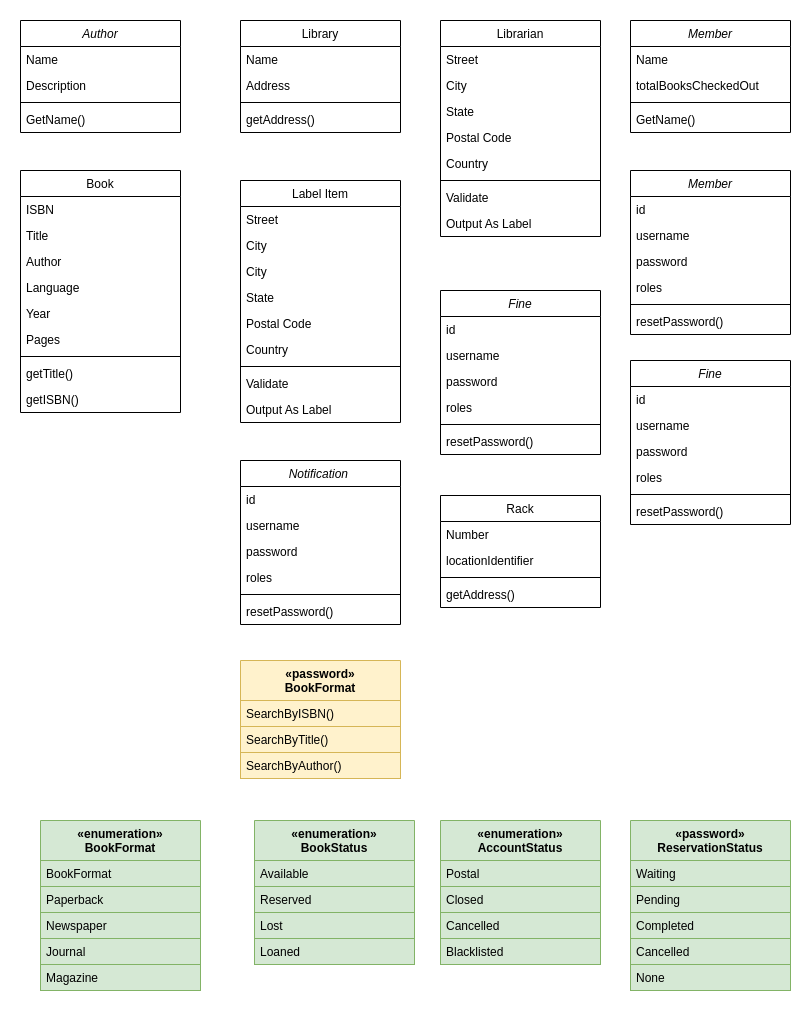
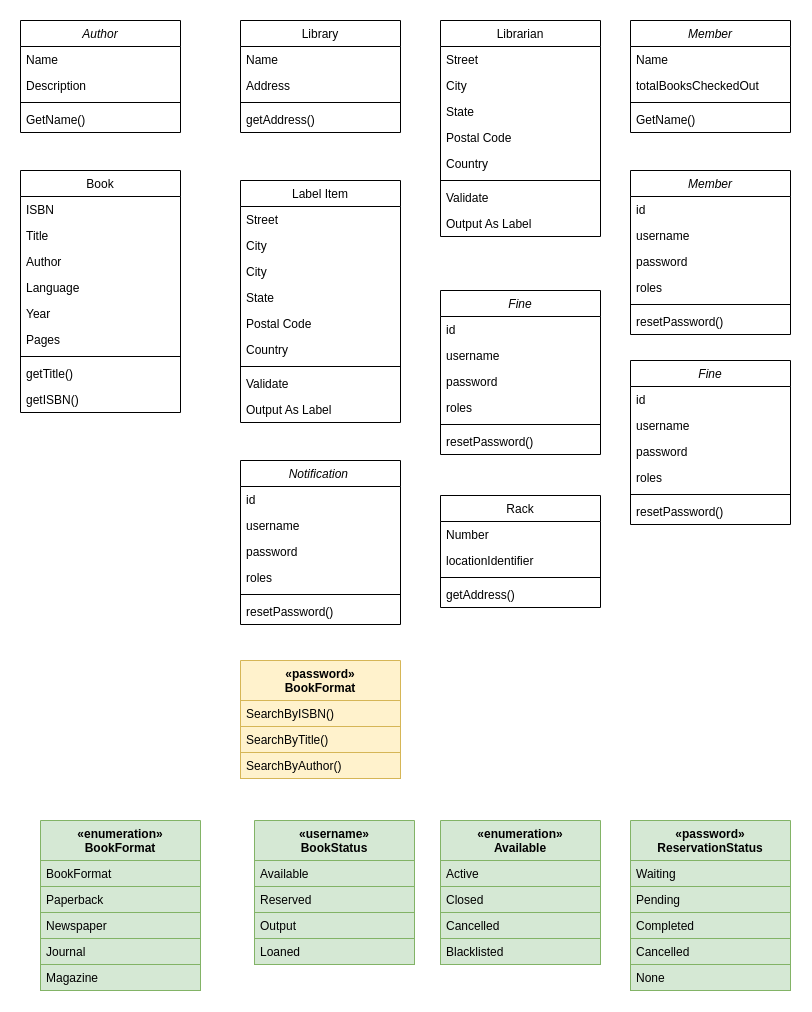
- <mxCell id="89" value="«enumeration»&#10;BookStatus" style="swimlane;fontStyle=1;align=center;verticalAlign=top;childLayout=stackLayout;horizontal=1;startSize=40;horizontalStack=0;resizeParent=1;resizeLast=0;collapsible=1;marginBottom=0;rounded=0;shadow=0;strokeWidth=1;fillColor=#d5e8d4;strokeColor=#82b366;" vertex="1" parent="1"><mxGeometry x="254" y="820" width="160" height="144" as="geometry"><mxRectangle x="230" y="140" width="160" height="26" as="alternateBounds" /></mxGeometry></mxCell>
+ <mxCell id="89" value="«username»&#10;BookStatus" style="swimlane;fontStyle=1;align=center;verticalAlign=top;childLayout=stackLayout;horizontal=1;startSize=40;horizontalStack=0;resizeParent=1;resizeLast=0;collapsible=1;marginBottom=0;rounded=0;shadow=0;strokeWidth=1;fillColor=#d5e8d4;strokeColor=#82b366;" vertex="1" parent="1"><mxGeometry x="254" y="820" width="160" height="144" as="geometry"><mxRectangle x="230" y="140" width="160" height="26" as="alternateBounds" /></mxGeometry></mxCell>
- <mxCell id="94" value="«enumeration»&#10;AccountStatus" style="swimlane;fontStyle=1;align=center;verticalAlign=top;childLayout=stackLayout;horizontal=1;startSize=40;horizontalStack=0;resizeParent=1;resizeLast=0;collapsible=1;marginBottom=0;rounded=0;shadow=0;strokeWidth=1;fillColor=#d5e8d4;strokeColor=#82b366;" vertex="1" parent="1"><mxGeometry x="440" y="820" width="160" height="144" as="geometry"><mxRectangle x="230" y="140" width="160" height="26" as="alternateBounds" /></mxGeometry></mxCell>
+ <mxCell id="94" value="«enumeration»&#10;Available" style="swimlane;fontStyle=1;align=center;verticalAlign=top;childLayout=stackLayout;horizontal=1;startSize=40;horizontalStack=0;resizeParent=1;resizeLast=0;collapsible=1;marginBottom=0;rounded=0;shadow=0;strokeWidth=1;fillColor=#d5e8d4;strokeColor=#82b366;" vertex="1" parent="1"><mxGeometry x="440" y="820" width="160" height="144" as="geometry"><mxRectangle x="230" y="140" width="160" height="26" as="alternateBounds" /></mxGeometry></mxCell>
- <mxCell id="95" value="Postal" style="text;align=left;verticalAlign=top;spacingLeft=4;spacingRight=4;overflow=hidden;rotatable=0;points=[[0,0.5],[1,0.5]];portConstraint=eastwest;fillColor=#d5e8d4;strokeColor=#82b366;" vertex="1" parent="94"><mxGeometry y="40" width="160" height="26" as="geometry" /></mxCell>
+ <mxCell id="95" value="Active" style="text;align=left;verticalAlign=top;spacingLeft=4;spacingRight=4;overflow=hidden;rotatable=0;points=[[0,0.5],[1,0.5]];portConstraint=eastwest;fillColor=#d5e8d4;strokeColor=#82b366;" vertex="1" parent="94"><mxGeometry y="40" width="160" height="26" as="geometry" /></mxCell>
- <mxCell id="92" value="Lost" style="text;align=left;verticalAlign=top;spacingLeft=4;spacingRight=4;overflow=hidden;rotatable=0;points=[[0,0.5],[1,0.5]];portConstraint=eastwest;rounded=0;shadow=0;html=0;fillColor=#d5e8d4;strokeColor=#82b366;" vertex="1" parent="89"><mxGeometry y="92" width="160" height="26" as="geometry" /></mxCell>
+ <mxCell id="92" value="Output" style="text;align=left;verticalAlign=top;spacingLeft=4;spacingRight=4;overflow=hidden;rotatable=0;points=[[0,0.5],[1,0.5]];portConstraint=eastwest;rounded=0;shadow=0;html=0;fillColor=#d5e8d4;strokeColor=#82b366;" vertex="1" parent="89"><mxGeometry y="92" width="160" height="26" as="geometry" /></mxCell>
